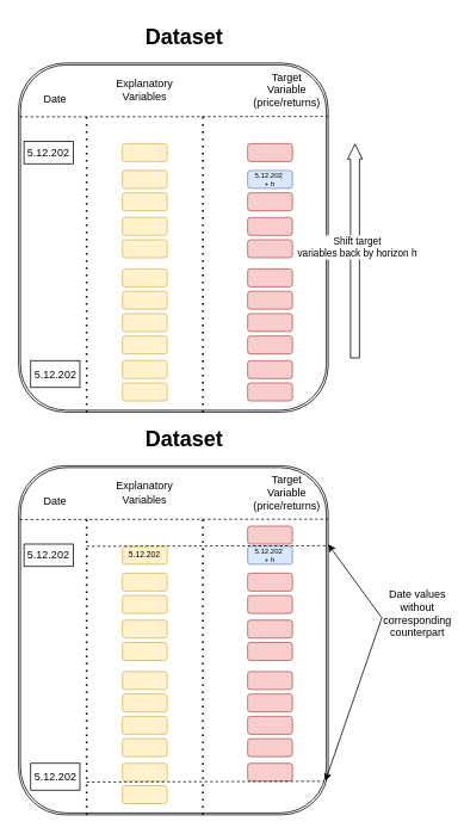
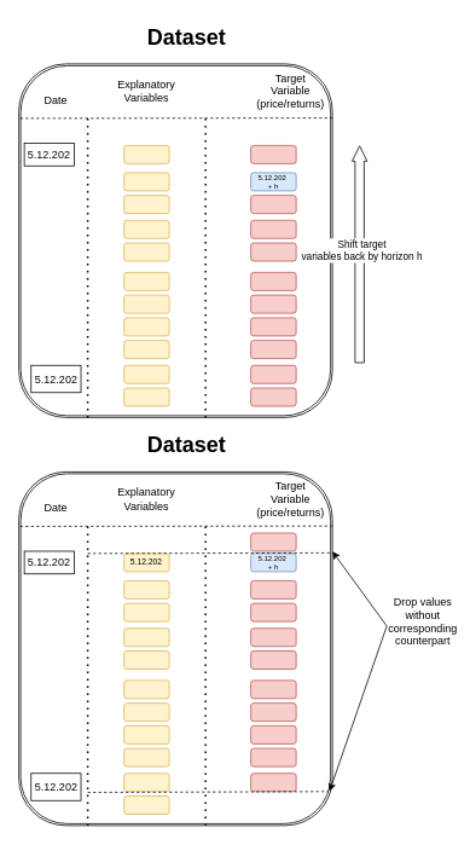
- <mxCell id="72" value="Date values without corresponding counterpart" style="text;html=1;align=center;verticalAlign=middle;whiteSpace=wrap;rounded=0;" vertex="1" parent="1"><mxGeometry x="436" y="670" width="60" height="30" as="geometry" /></mxCell>
+ <mxCell id="72" value="Drop values without corresponding counterpart" style="text;html=1;align=center;verticalAlign=middle;whiteSpace=wrap;rounded=0;" vertex="1" parent="1"><mxGeometry x="436" y="670" width="60" height="30" as="geometry" /></mxCell>
